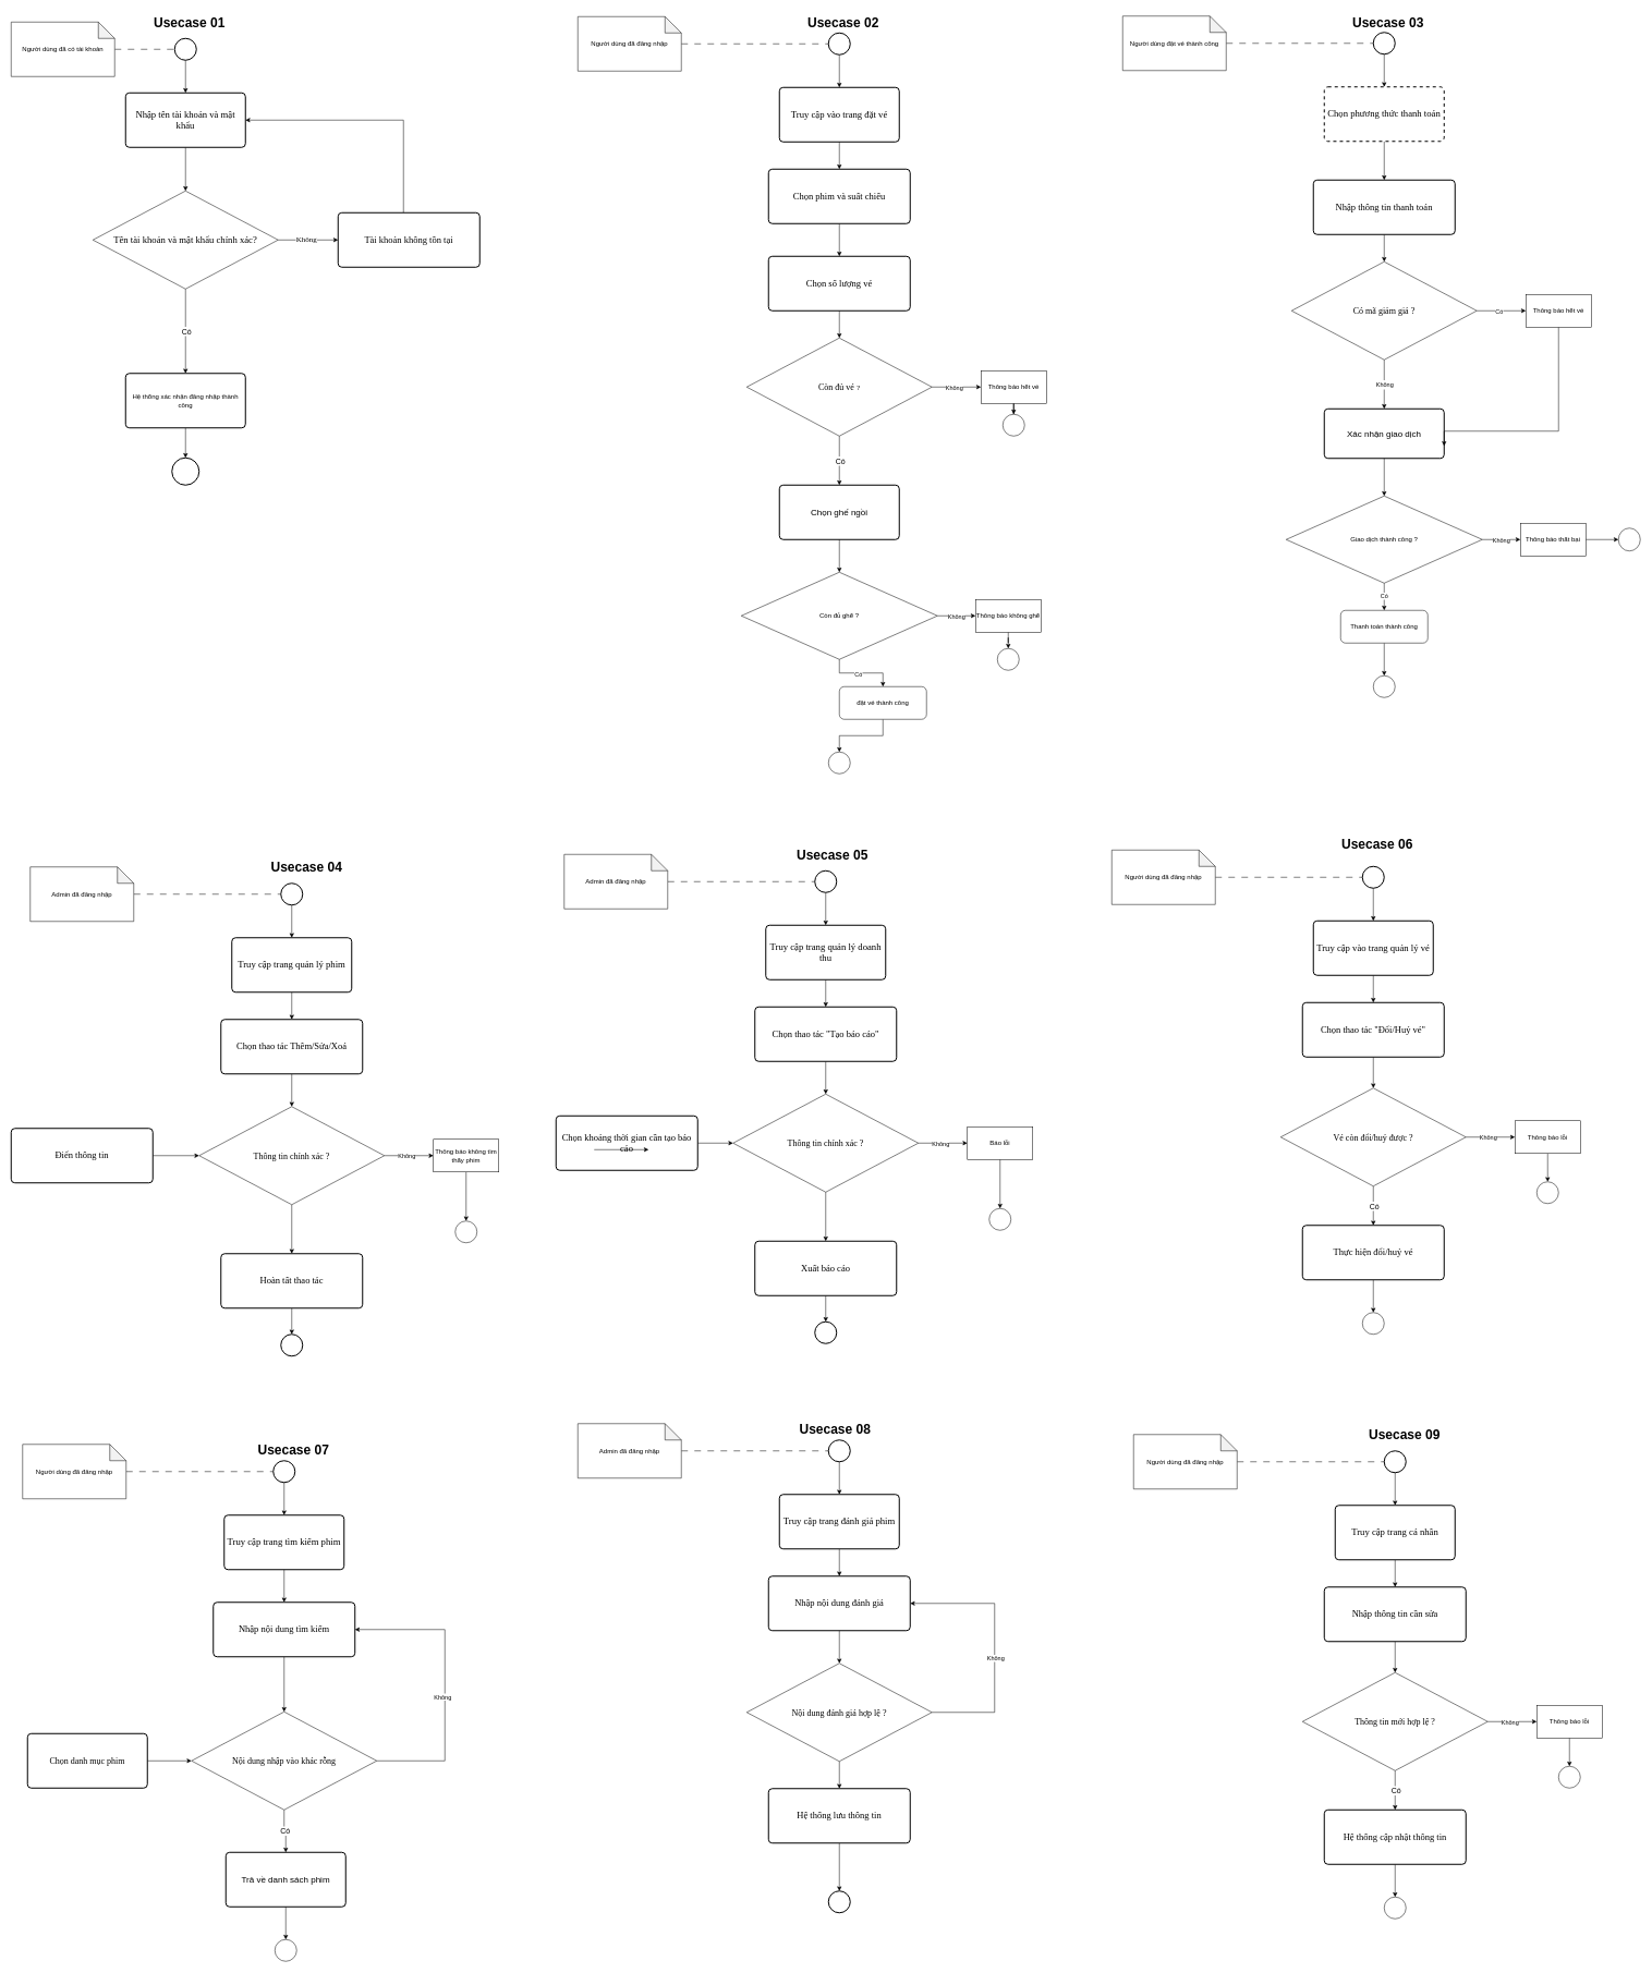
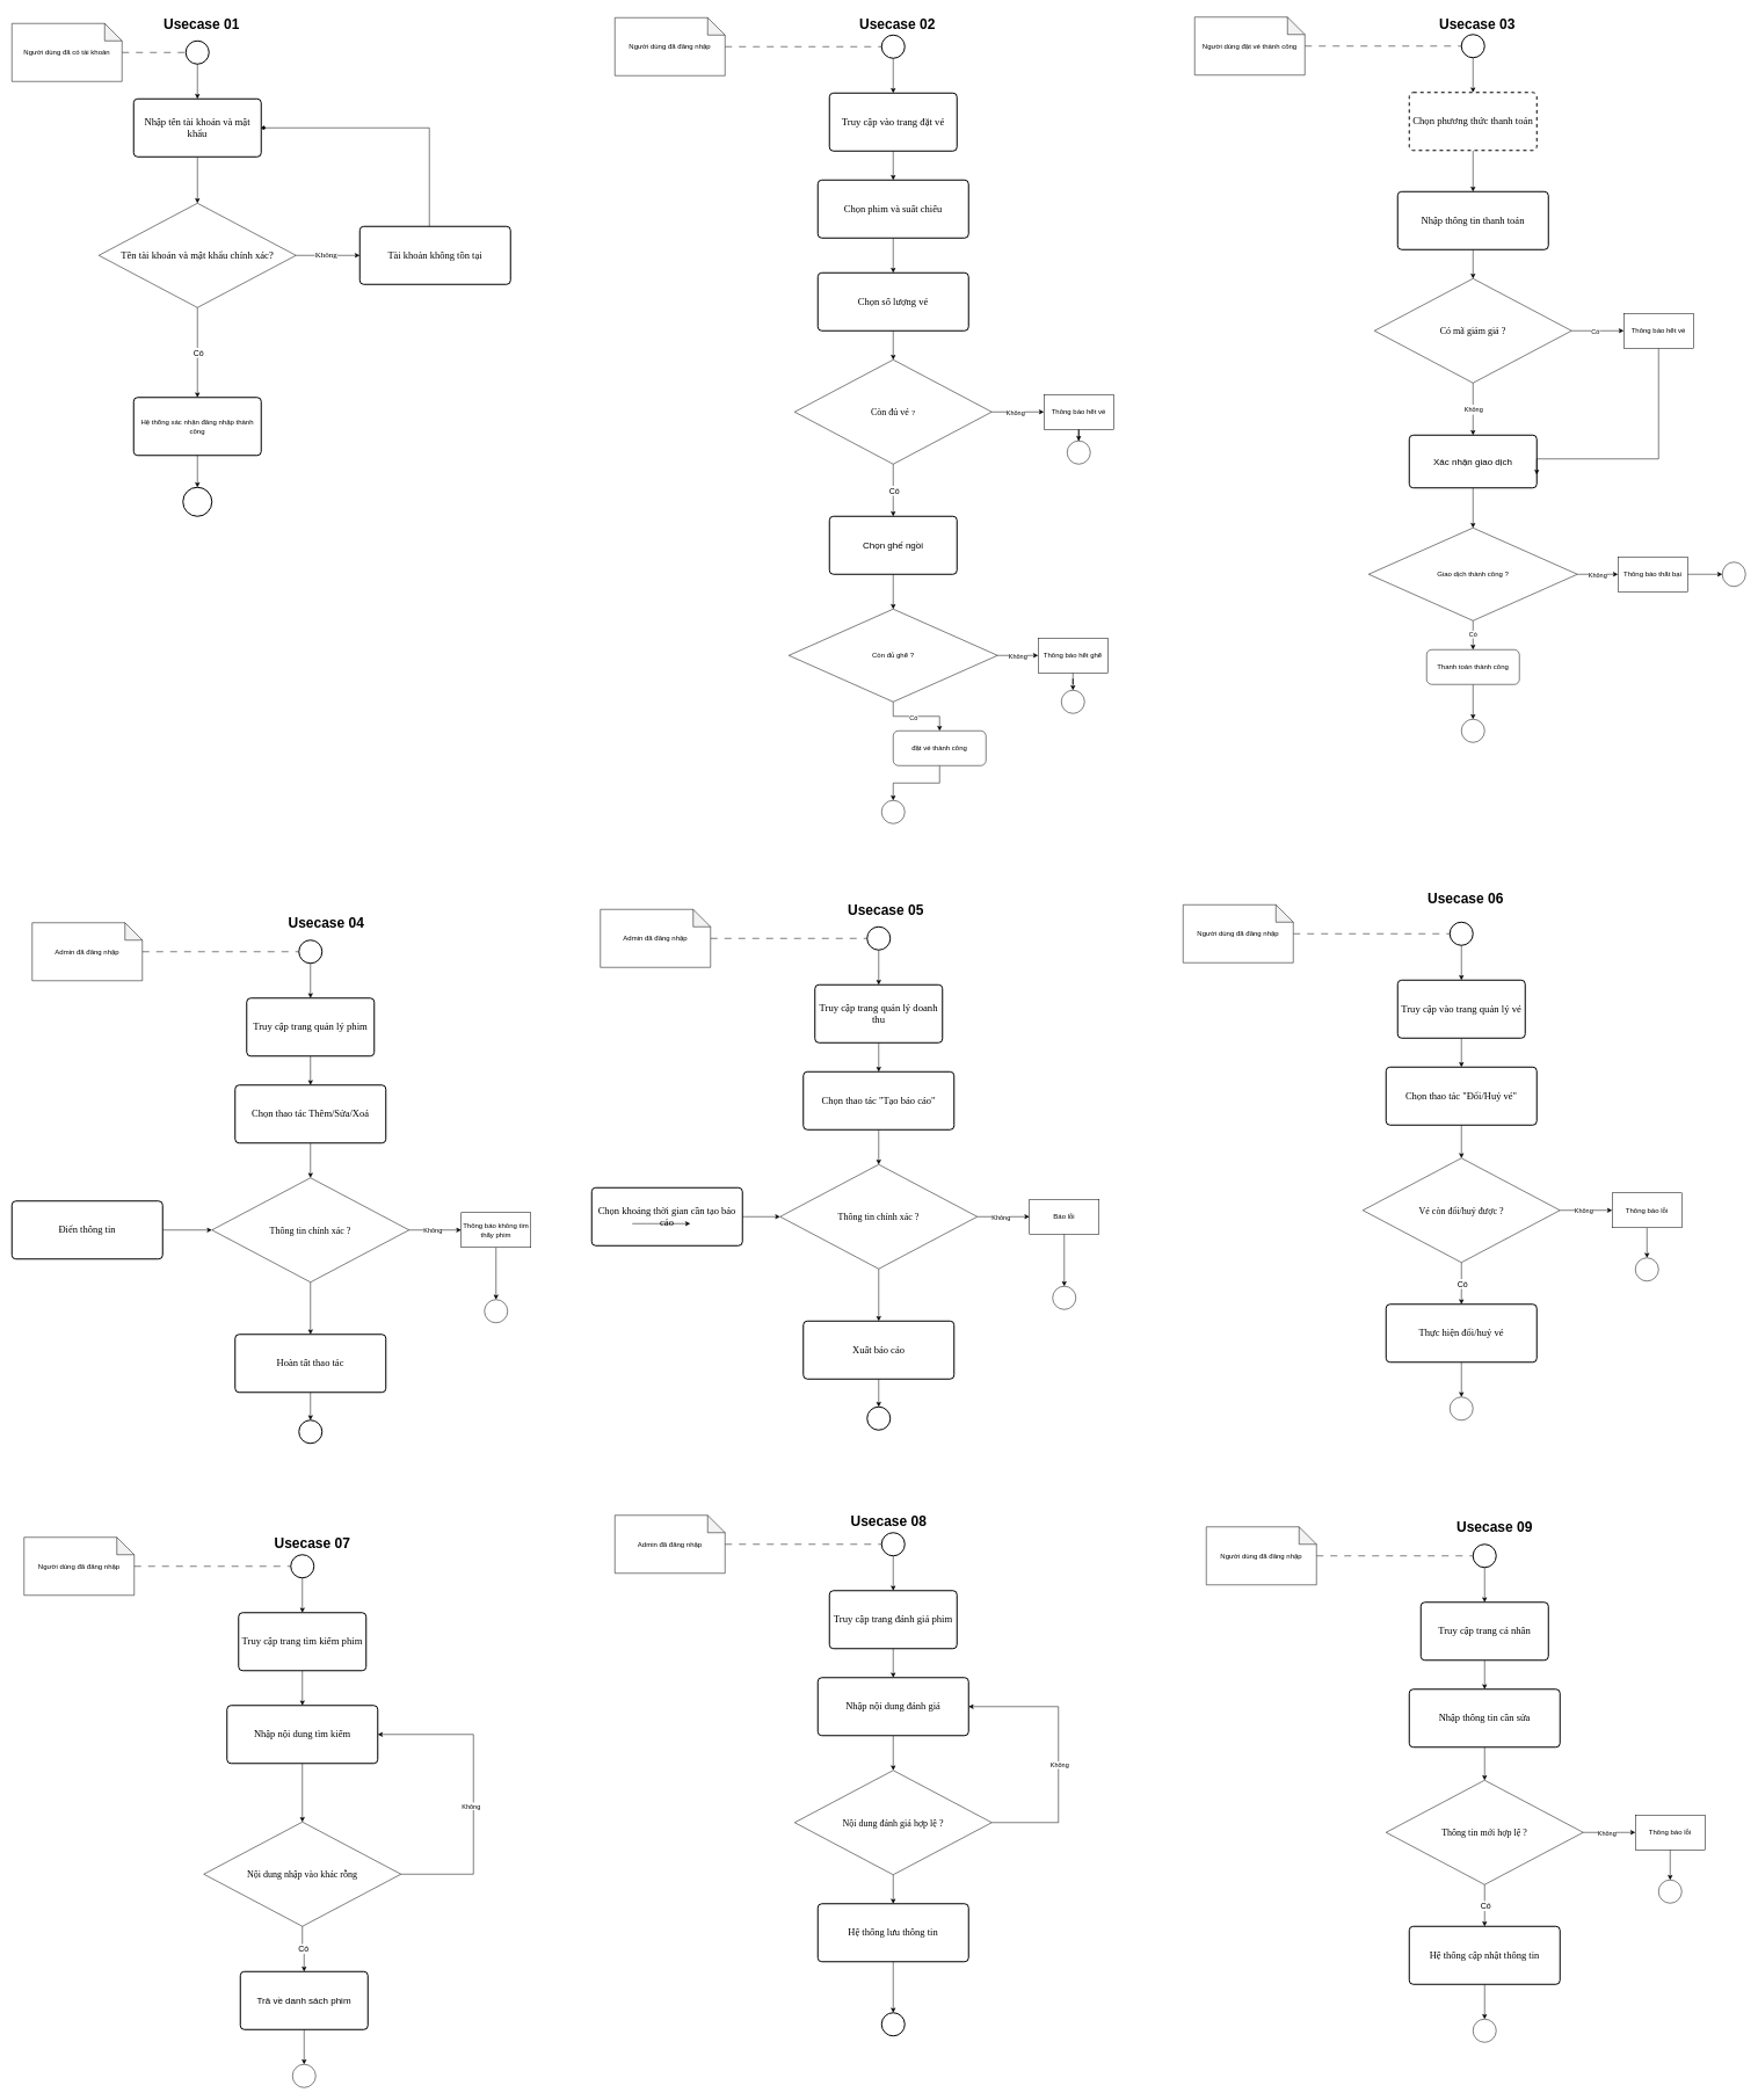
- <mxCell id="11" style="edgeStyle=orthogonalEdgeStyle;rounded=0;orthogonalLoop=1;jettySize=auto;html=1;entryX=1;entryY=0.5;entryDx=0;entryDy=0;" edge="1" parent="1" source="12" target="6"><mxGeometry relative="1" as="geometry"><Array as="points"><mxPoint x="740" y="220" /></Array></mxGeometry></mxCell>
+ <mxCell id="11" style="edgeStyle=orthogonalEdgeStyle;rounded=0;orthogonalLoop=1;jettySize=auto;html=1;entryX=1;entryY=0.5;entryDx=0;entryDy=0;endArrow=diamond;" edge="1" parent="1" source="12" target="6"><mxGeometry relative="1" as="geometry"><Array as="points"><mxPoint x="740" y="220" /></Array></mxGeometry></mxCell>
- <mxCell id="40" value="Thông báo không ghế" style="whiteSpace=wrap;html=1;" vertex="1" parent="1"><mxGeometry x="1790" y="1100" width="120" height="60" as="geometry" /></mxCell>
+ <mxCell id="40" value="Thông báo hết ghế" style="whiteSpace=wrap;html=1;" vertex="1" parent="1"><mxGeometry x="1790" y="1100" width="120" height="60" as="geometry" /></mxCell>
- <mxCell id="187" value="&lt;font face=&quot;Times New Roman&quot; style=&quot;font-size: 16px;&quot;&gt;Chọn danh mục phim&lt;/font&gt;" style="rounded=1;whiteSpace=wrap;html=1;absoluteArcSize=1;arcSize=14;strokeWidth=2;" vertex="1" parent="1"><mxGeometry x="50" y="3182" width="220" height="100" as="geometry" /></mxCell>
- <mxCell id="186" style="edgeStyle=orthogonalEdgeStyle;rounded=0;orthogonalLoop=1;jettySize=auto;html=1;" edge="1" parent="1" source="187" target="145"><mxGeometry relative="1" as="geometry" /></mxCell>
